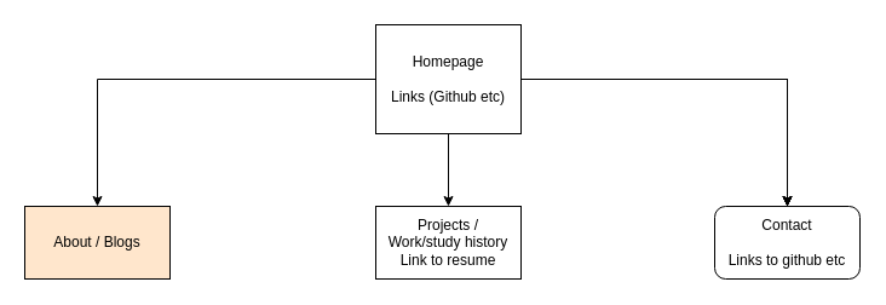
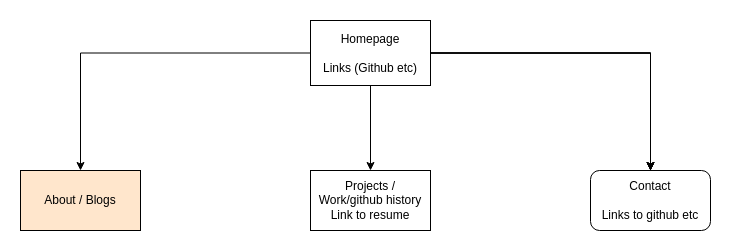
- <mxCell id="8" value="Homepage&lt;br&gt;&lt;br&gt;Links (Github etc)&lt;br&gt;" style="rounded=0;whiteSpace=wrap;html=1;" vertex="1" parent="1"><mxGeometry x="310" y="20" width="120" height="90" as="geometry" /></mxCell>
+ <mxCell id="8" value="Homepage&lt;br&gt;&lt;br&gt;Links (Github etc)&lt;br&gt;" style="rounded=0;whiteSpace=wrap;html=1;" vertex="1" parent="1"><mxGeometry x="310" y="20" width="120" height="65" as="geometry" /></mxCell>
- <mxCell id="10" value="Projects /&lt;br&gt;Work/study history&lt;br style=&quot;border-color: var(--border-color);&quot;&gt;Link to resume" style="whiteSpace=wrap;html=1;rounded=0;" vertex="1" parent="1"><mxGeometry x="310" y="170" width="120" height="60" as="geometry" /></mxCell>
+ <mxCell id="10" value="Projects /&lt;br&gt;Work/github history&lt;br style=&quot;border-color: var(--border-color);&quot;&gt;Link to resume" style="whiteSpace=wrap;html=1;rounded=0;" vertex="1" parent="1"><mxGeometry x="310" y="170" width="120" height="60" as="geometry" /></mxCell>
